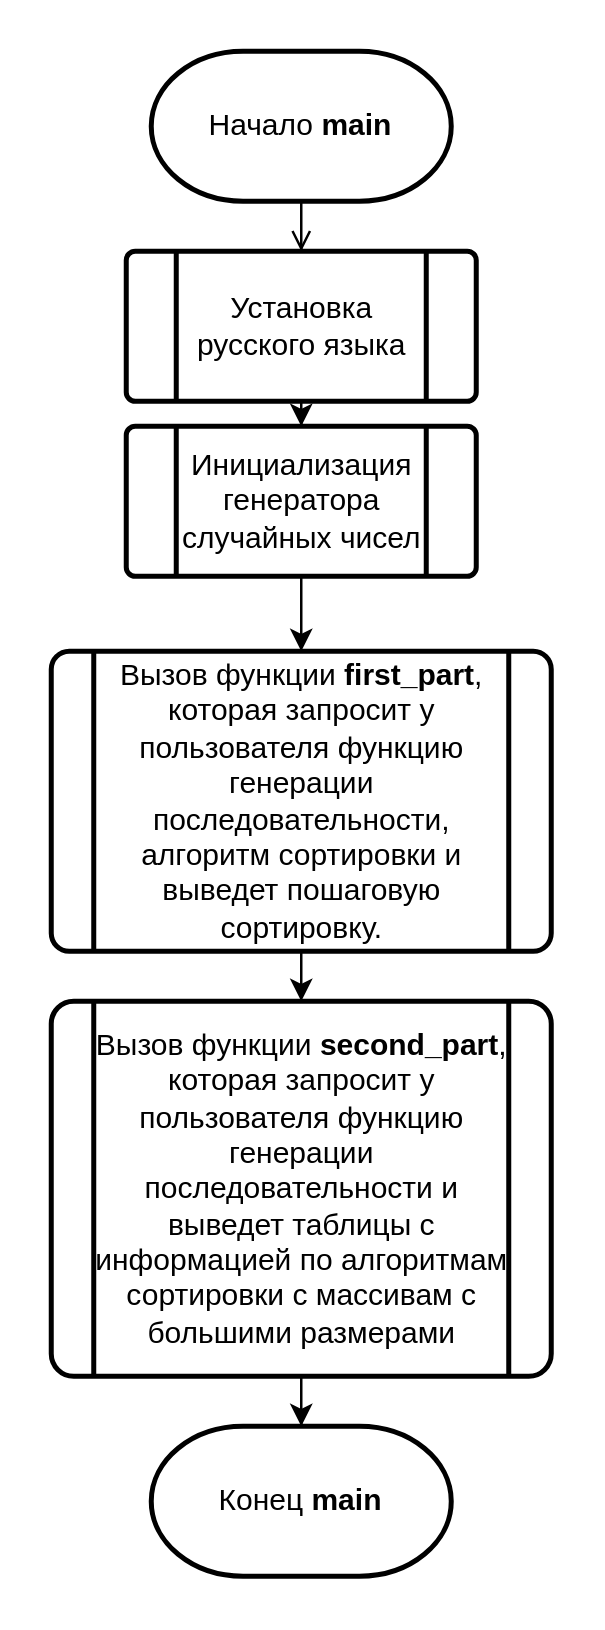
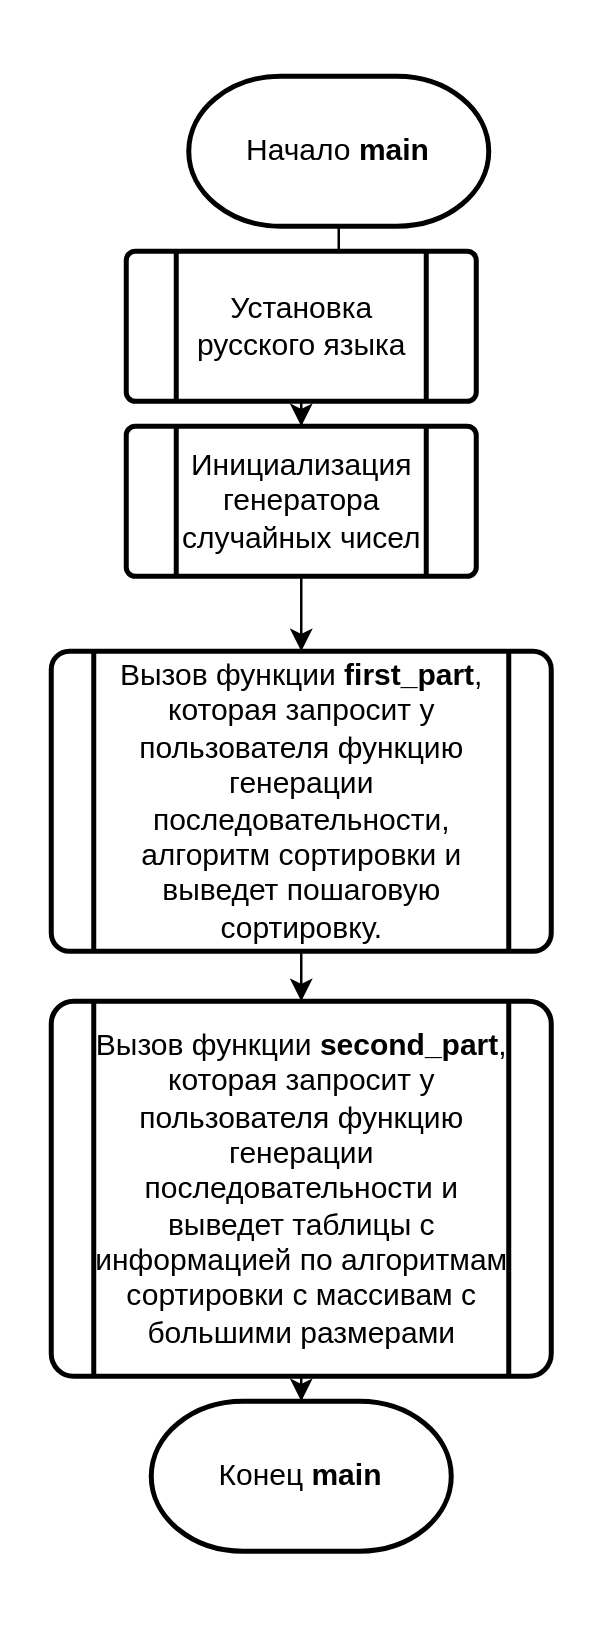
- <mxCell id="3" value="Начало &lt;b&gt;main&lt;/b&gt;" style="strokeWidth=2;html=1;shape=mxgraph.flowchart.terminator;whiteSpace=wrap;" vertex="1" parent="1"><mxGeometry x="60" y="20" width="120" height="60" as="geometry" /></mxCell>
+ <mxCell id="3" value="Начало &lt;b&gt;main&lt;/b&gt;" style="strokeWidth=2;html=1;shape=mxgraph.flowchart.terminator;whiteSpace=wrap;" vertex="1" parent="1"><mxGeometry x="75" y="30" width="120" height="60" as="geometry" /></mxCell>
- <mxCell id="12" value="Конец &lt;b&gt;main&lt;/b&gt;" style="strokeWidth=2;html=1;shape=mxgraph.flowchart.terminator;whiteSpace=wrap;labelBackgroundColor=none;fontColor=default;" vertex="1" parent="1"><mxGeometry x="60" y="570" width="120" height="60" as="geometry" /></mxCell>
+ <mxCell id="12" value="Конец &lt;b&gt;main&lt;/b&gt;" style="strokeWidth=2;html=1;shape=mxgraph.flowchart.terminator;whiteSpace=wrap;labelBackgroundColor=none;fontColor=default;" vertex="1" parent="1"><mxGeometry x="60" y="560" width="120" height="60" as="geometry" /></mxCell>
